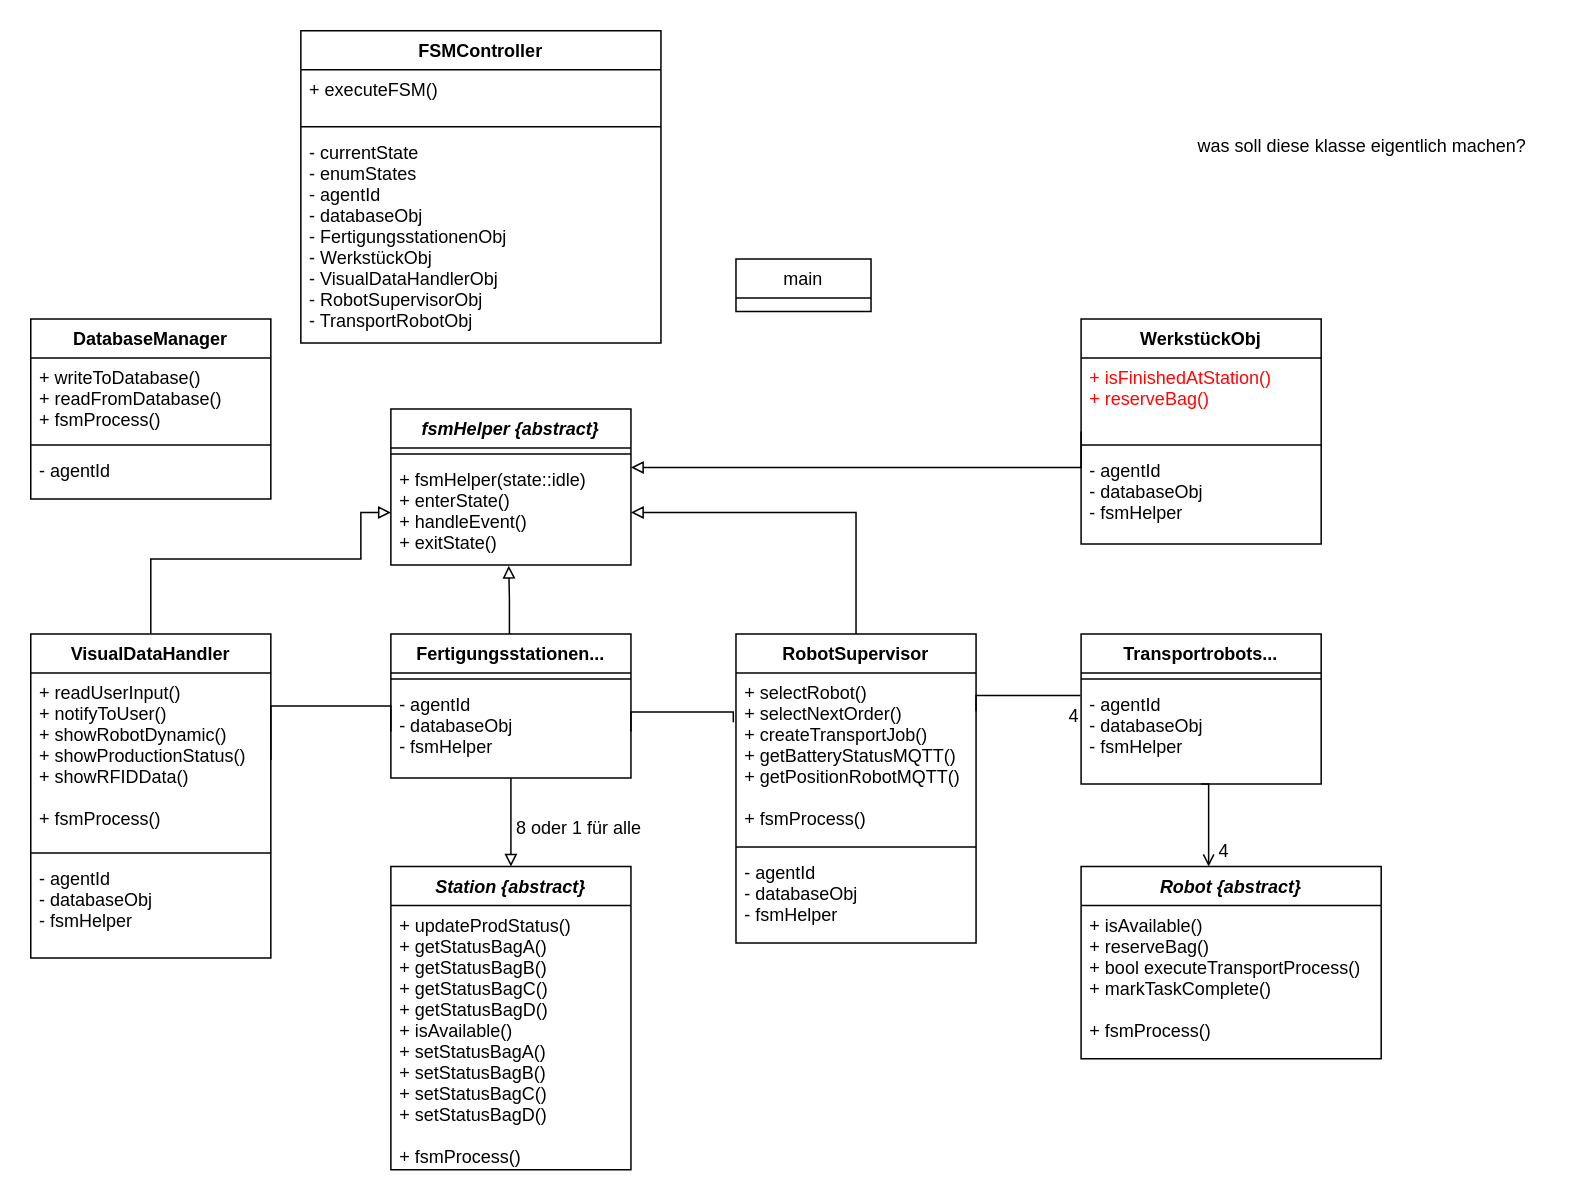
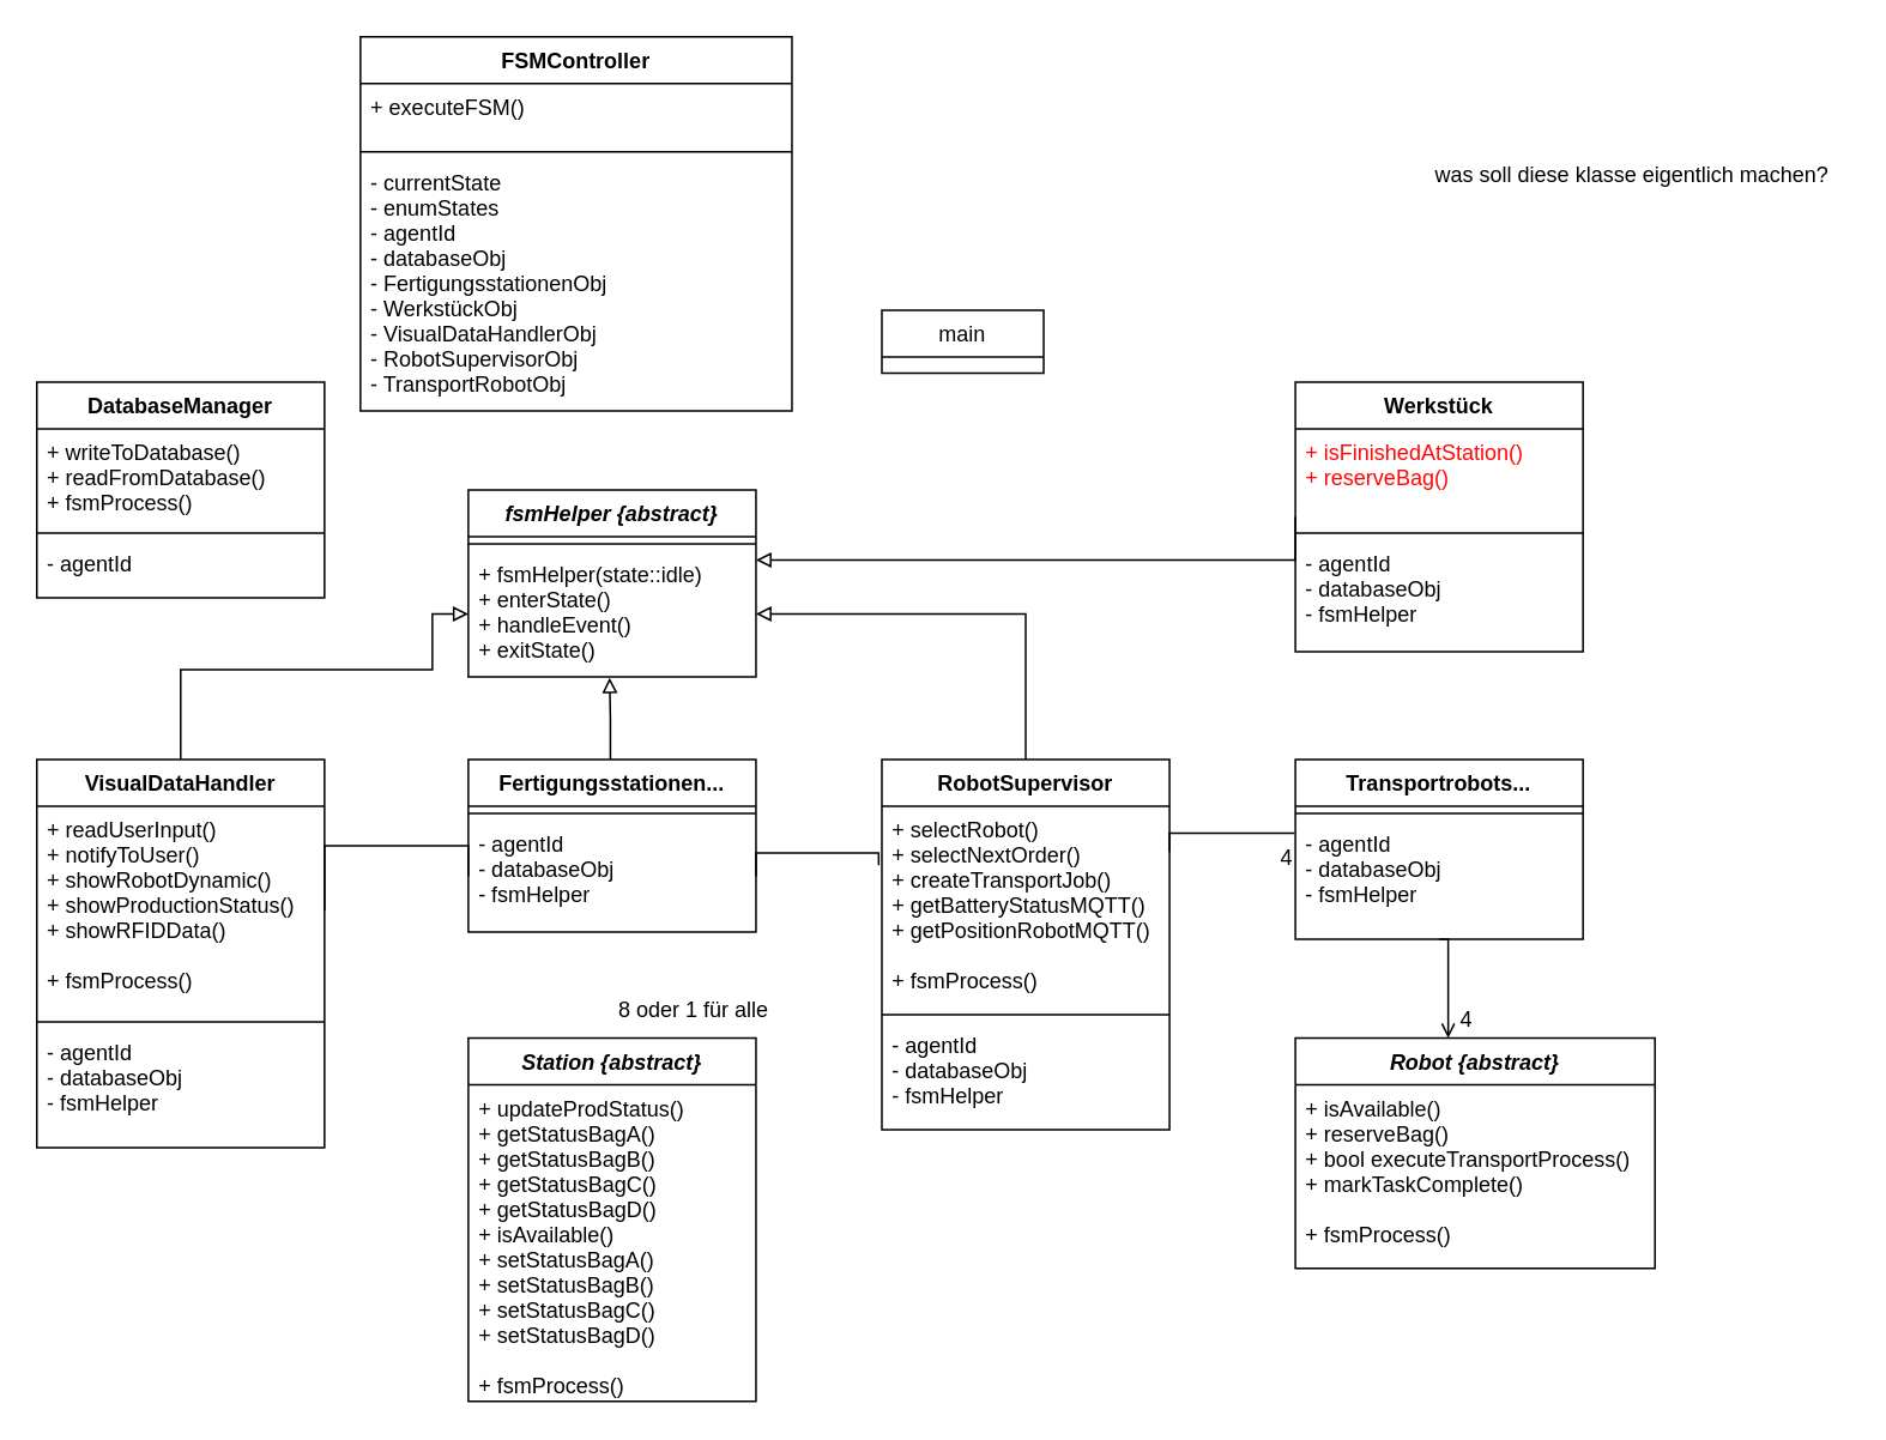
- <mxCell id="14" value="WerkstückObj" style="swimlane;fontStyle=1;align=center;verticalAlign=top;childLayout=stackLayout;horizontal=1;startSize=26;horizontalStack=0;resizeParent=1;resizeParentMax=0;resizeLast=0;collapsible=1;marginBottom=0;" parent="1" vertex="1"><mxGeometry x="720" y="212" width="160" height="150" as="geometry" /></mxCell>
+ <mxCell id="14" value="Werkstück" style="swimlane;fontStyle=1;align=center;verticalAlign=top;childLayout=stackLayout;horizontal=1;startSize=26;horizontalStack=0;resizeParent=1;resizeParentMax=0;resizeLast=0;collapsible=1;marginBottom=0;" parent="1" vertex="1"><mxGeometry x="720" y="212" width="160" height="150" as="geometry" /></mxCell>
- <mxCell id="2" style="edgeStyle=orthogonalEdgeStyle;rounded=0;orthogonalLoop=1;jettySize=auto;html=1;exitX=0.5;exitY=1;exitDx=0;exitDy=0;entryX=0.5;entryY=0;entryDx=0;entryDy=0;endArrow=block;endFill=0;" edge="1" parent="1" source="4" target="27"><mxGeometry relative="1" as="geometry" /></mxCell>
- <mxCell id="47" value="8 oder 1 für alle" style="text;html=1;align=center;verticalAlign=middle;resizable=0;points=[];autosize=1;strokeColor=none;fillColor=none;" vertex="1" parent="1"><mxGeometry x="330" y="537" width="110" height="30" as="geometry" /></mxCell>
+ <mxCell id="47" value="8 oder 1 für alle" style="text;html=1;align=center;verticalAlign=middle;resizable=0;points=[];autosize=1;strokeColor=none;fillColor=none;" vertex="1" parent="1"><mxGeometry x="330" y="547" width="110" height="30" as="geometry" /></mxCell>
